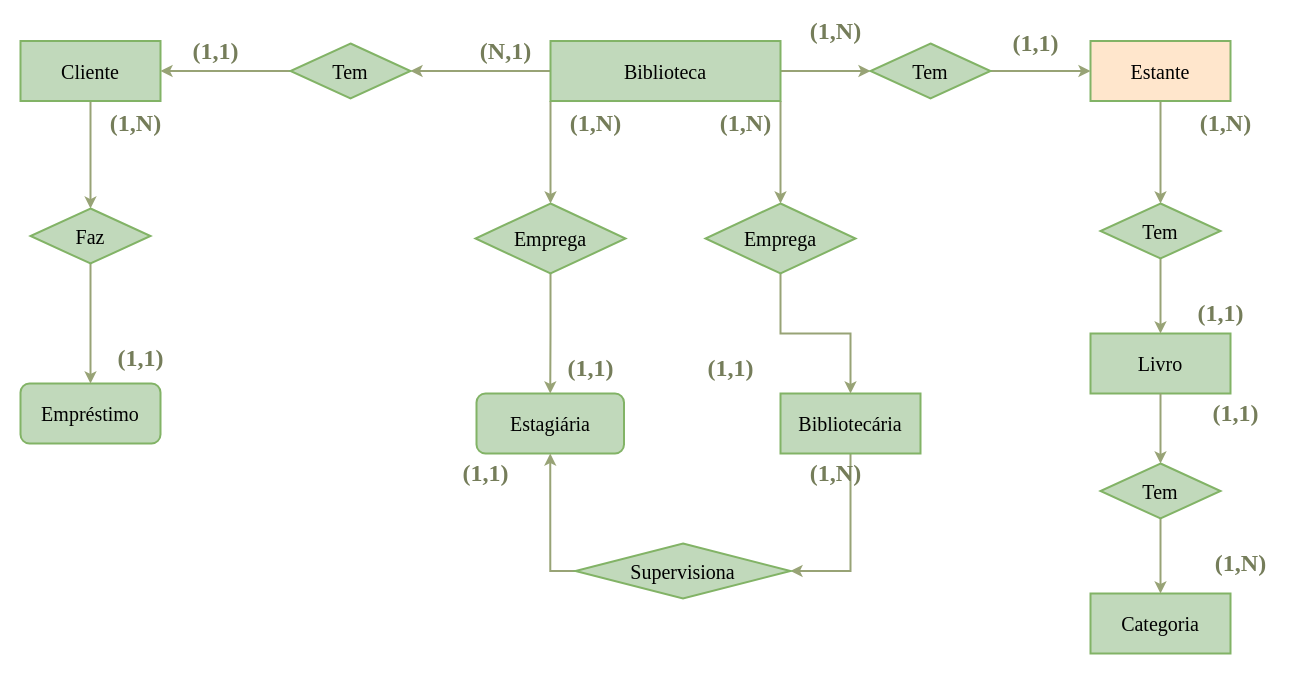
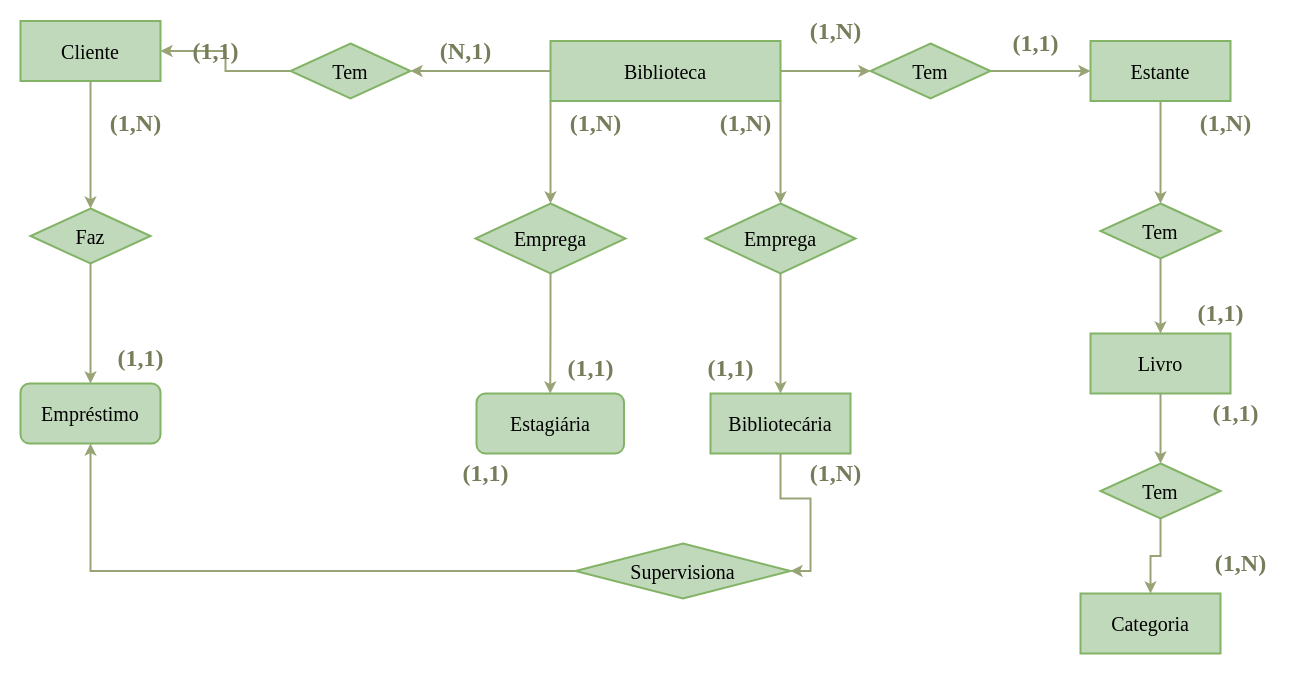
- <mxCell id="34" value="&lt;font face=&quot;Verdana&quot; color=&quot;#757d5a&quot; size=&quot;1&quot;&gt;&lt;b style=&quot;font-size: 24px&quot;&gt;(N,1)&lt;/b&gt;&lt;/font&gt;" style="text;html=1;align=center;verticalAlign=middle;resizable=0;points=[];autosize=1;strokeColor=none;" vertex="1" parent="1"><mxGeometry x="460" y="40.51" width="90" height="20" as="geometry" /></mxCell>
+ <mxCell id="34" value="&lt;font face=&quot;Verdana&quot; color=&quot;#757d5a&quot; size=&quot;1&quot;&gt;&lt;b style=&quot;font-size: 24px&quot;&gt;(N,1)&lt;/b&gt;&lt;/font&gt;" style="text;html=1;align=center;verticalAlign=middle;resizable=0;points=[];autosize=1;strokeColor=none;" vertex="1" parent="1"><mxGeometry x="420" y="40.51" width="90" height="20" as="geometry" /></mxCell>
- <mxCell id="11" value="&lt;span style=&quot;font-size: 20px&quot;&gt;&lt;font face=&quot;Verdana&quot;&gt;Cliente&lt;/font&gt;&lt;/span&gt;" style="rounded=0;whiteSpace=wrap;html=1;strokeWidth=2;strokeColor=#82b366;fillColor=#C1D9BB;" parent="1" vertex="1"><mxGeometry x="20" y="40.51" width="140" height="60" as="geometry" /></mxCell>
+ <mxCell id="11" value="&lt;span style=&quot;font-size: 20px&quot;&gt;&lt;font face=&quot;Verdana&quot;&gt;Cliente&lt;/font&gt;&lt;/span&gt;" style="rounded=0;whiteSpace=wrap;html=1;strokeWidth=2;strokeColor=#82b366;fillColor=#C1D9BB;" parent="1" vertex="1"><mxGeometry x="20" y="20.51" width="140" height="60" as="geometry" /></mxCell>
- <mxCell id="15" value="&lt;font style=&quot;font-size: 20px&quot; face=&quot;Verdana&quot;&gt;Estante&lt;/font&gt;" style="rounded=0;whiteSpace=wrap;html=1;strokeWidth=2;strokeColor=#82b366;fillColor=#ffe6cc;" parent="1" vertex="1"><mxGeometry x="1090" y="40.51" width="140" height="60" as="geometry" /></mxCell>
+ <mxCell id="15" value="&lt;font style=&quot;font-size: 20px&quot; face=&quot;Verdana&quot;&gt;Estante&lt;/font&gt;" style="rounded=0;whiteSpace=wrap;html=1;strokeWidth=2;strokeColor=#82b366;fillColor=#C1D9BB;" parent="1" vertex="1"><mxGeometry x="1090" y="40.51" width="140" height="60" as="geometry" /></mxCell>
- <mxCell id="8" value="&lt;font style=&quot;font-size: 20px&quot; face=&quot;Verdana&quot;&gt;Bibliotecária&lt;/font&gt;" style="rounded=0;whiteSpace=wrap;html=1;strokeWidth=2;strokeColor=#82b366;fillColor=#C1D9BB;" parent="1" vertex="1"><mxGeometry x="780" y="393" width="140" height="60" as="geometry" /></mxCell>
+ <mxCell id="8" value="&lt;font style=&quot;font-size: 20px&quot; face=&quot;Verdana&quot;&gt;Bibliotecária&lt;/font&gt;" style="rounded=0;whiteSpace=wrap;html=1;strokeWidth=2;strokeColor=#82b366;fillColor=#C1D9BB;" parent="1" vertex="1"><mxGeometry x="710" y="393" width="140" height="60" as="geometry" /></mxCell>
- <mxCell id="23" style="edgeStyle=orthogonalEdgeStyle;rounded=0;orthogonalLoop=1;jettySize=auto;html=1;exitX=0;exitY=0.5;exitDx=0;exitDy=0;entryX=0.5;entryY=1;entryDx=0;entryDy=0;strokeWidth=2;strokeColor=#98A376;" parent="1" source="24" target="9" edge="1"><mxGeometry relative="1" as="geometry" /></mxCell>
+ <mxCell id="23" style="edgeStyle=orthogonalEdgeStyle;rounded=0;orthogonalLoop=1;jettySize=auto;html=1;exitX=0;exitY=0.5;exitDx=0;exitDy=0;strokeWidth=2;strokeColor=#98A376;" parent="1" source="24" target="12" edge="1"><mxGeometry relative="1" as="geometry" /></mxCell>
- <mxCell id="16" value="&lt;font style=&quot;font-size: 20px&quot; face=&quot;Verdana&quot;&gt;Categoria&lt;/font&gt;" style="rounded=0;whiteSpace=wrap;html=1;strokeWidth=2;strokeColor=#82b366;fillColor=#C1D9BB;" parent="1" vertex="1"><mxGeometry x="1090" y="593" width="140" height="60" as="geometry" /></mxCell>
+ <mxCell id="16" value="&lt;font style=&quot;font-size: 20px&quot; face=&quot;Verdana&quot;&gt;Categoria&lt;/font&gt;" style="rounded=0;whiteSpace=wrap;html=1;strokeWidth=2;strokeColor=#82b366;fillColor=#C1D9BB;" parent="1" vertex="1"><mxGeometry x="1080" y="593" width="140" height="60" as="geometry" /></mxCell>
